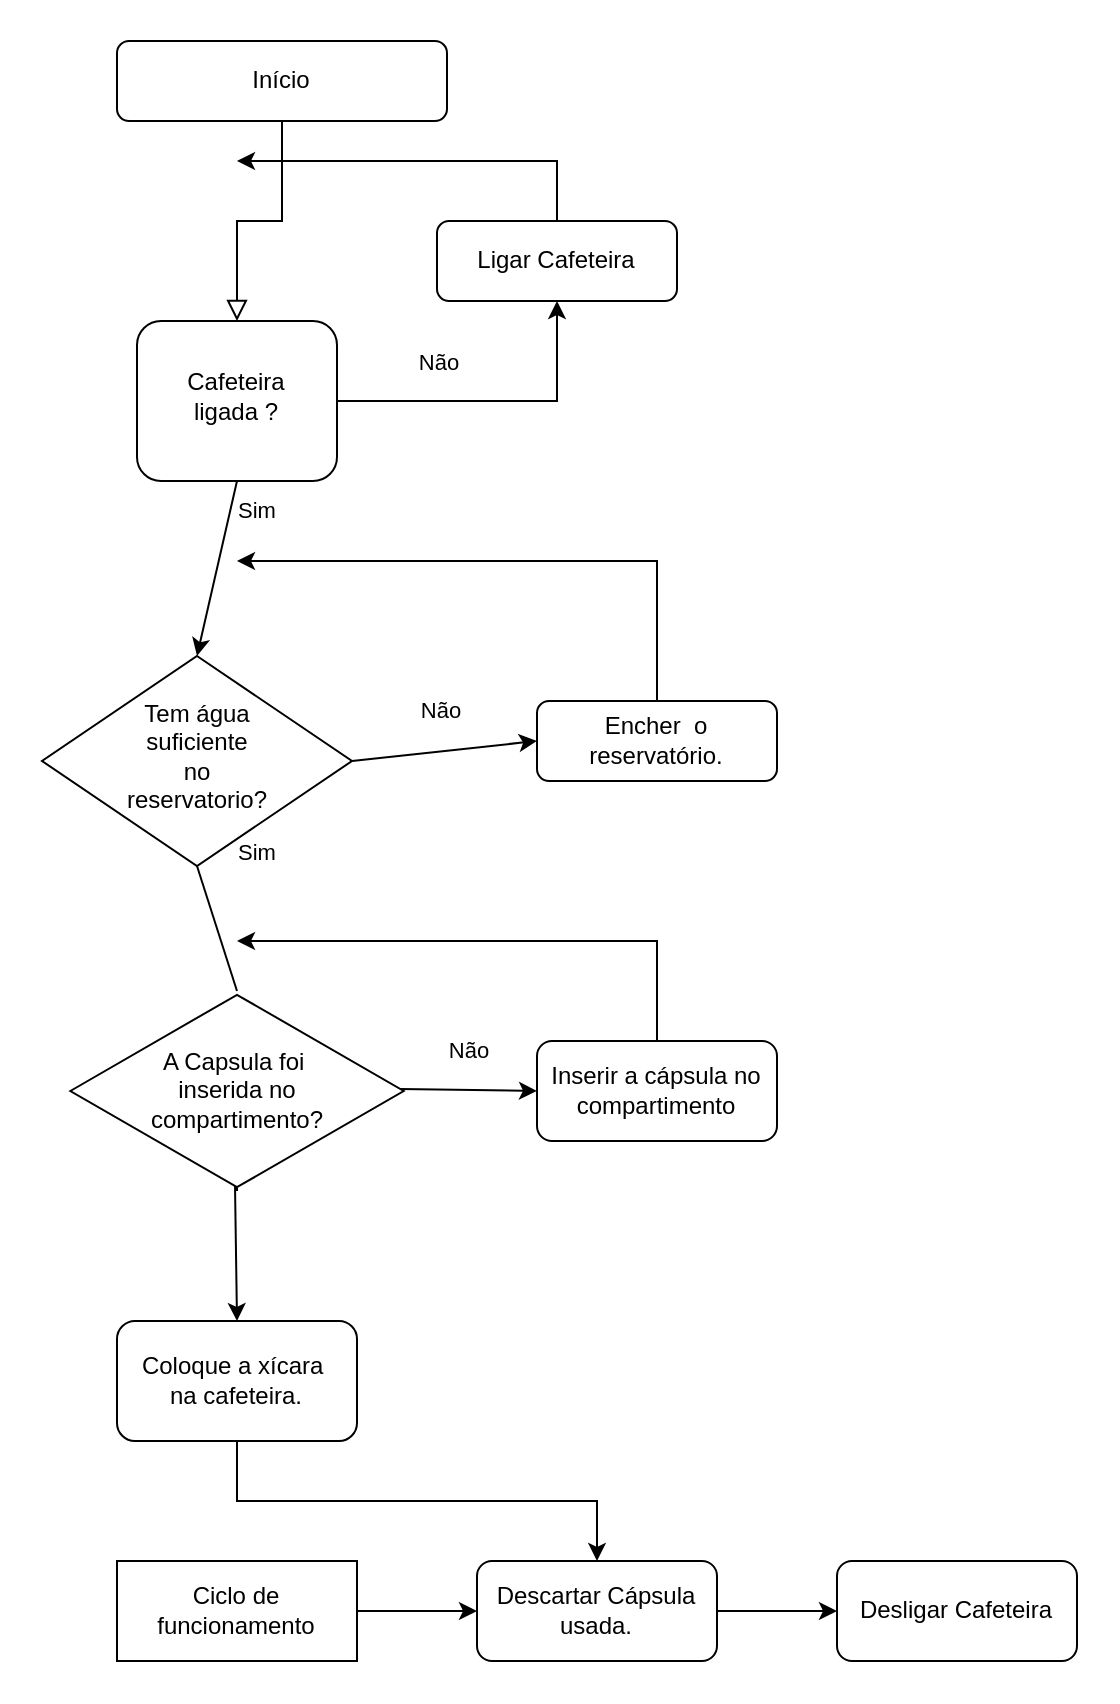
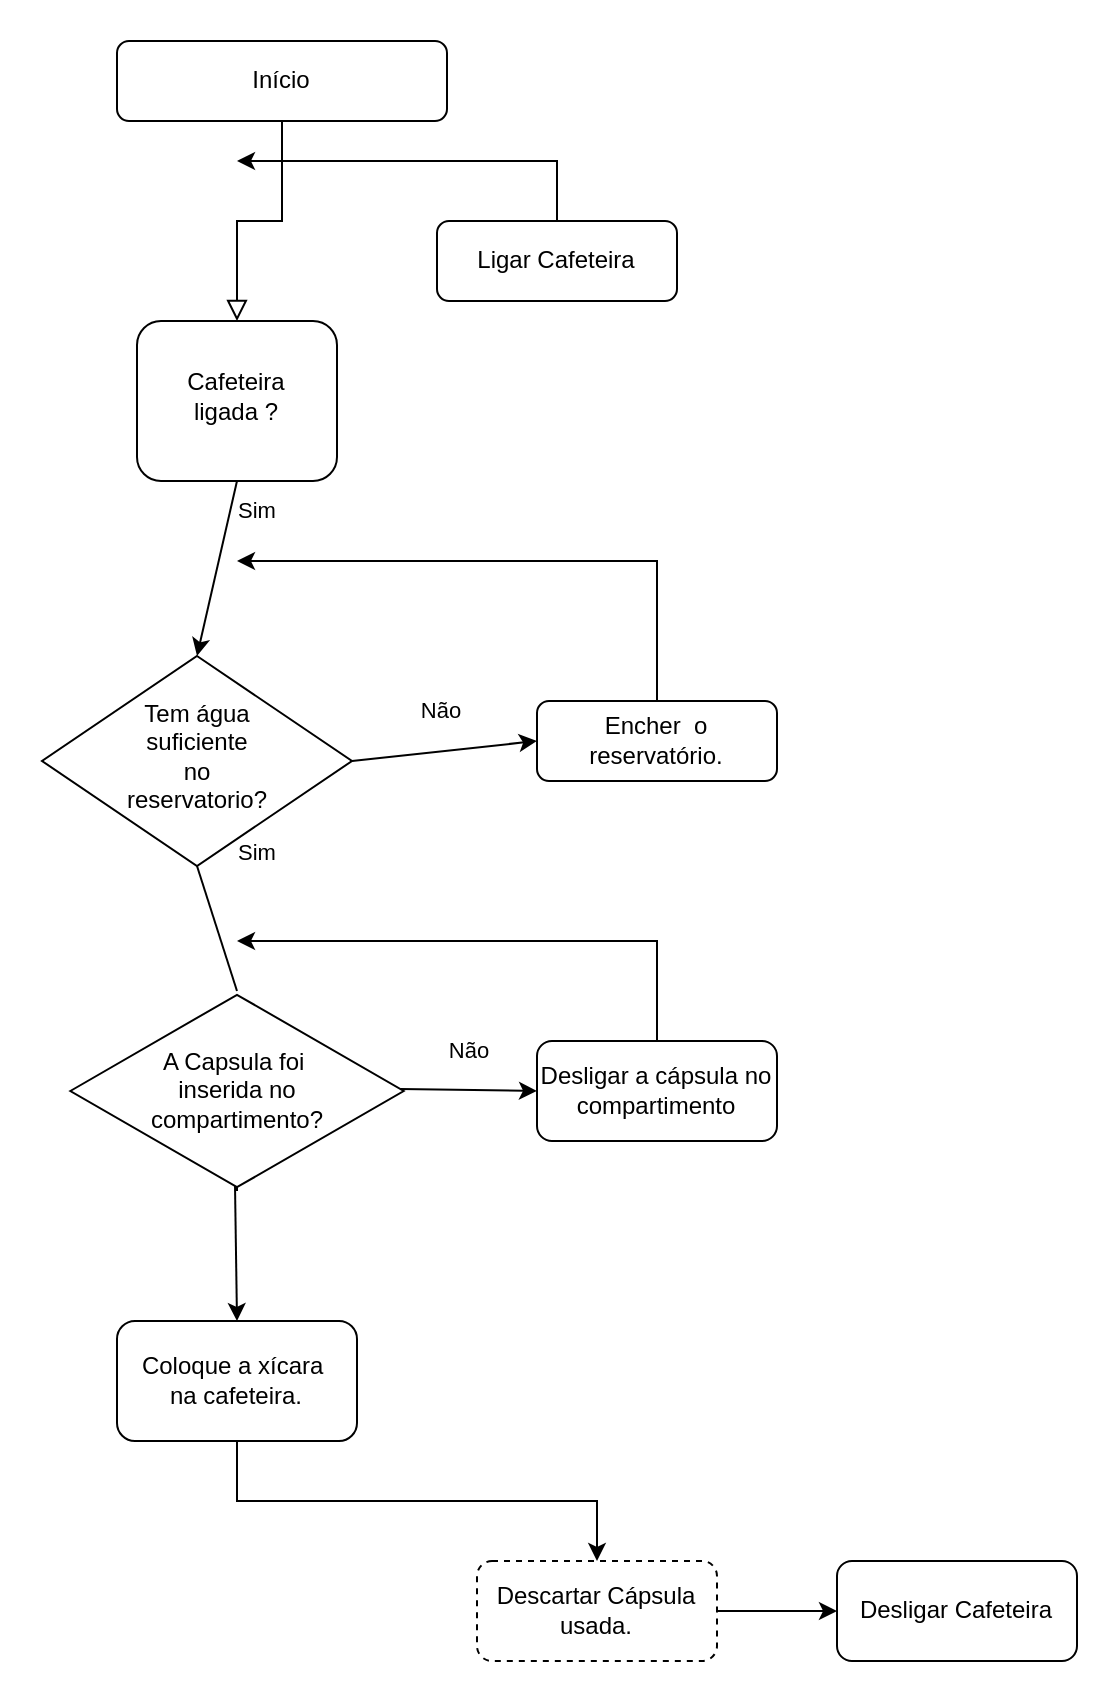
- <mxCell id="9" value="" style="endArrow=classic;html=1;rounded=0;entryX=0.5;entryY=1;entryDx=0;entryDy=0;exitX=1;exitY=0.5;exitDx=0;exitDy=0;" parent="1" source="4" target="5" edge="1"><mxGeometry relative="1" as="geometry"><mxPoint x="168" y="220" as="sourcePoint" /><mxPoint x="268" y="220" as="targetPoint" /><Array as="points"><mxPoint x="278" y="200" /></Array></mxGeometry></mxCell>
- <mxCell id="10" value="Não" style="edgeLabel;resizable=0;html=1;align=center;verticalAlign=middle;" parent="9" connectable="0" vertex="1"><mxGeometry relative="1" as="geometry"><mxPoint x="-30" y="-20" as="offset" /></mxGeometry></mxCell>
- <mxCell id="17" value="Inserir a cápsula no compartimento" style="rounded=1;whiteSpace=wrap;html=1;" parent="1" vertex="1"><mxGeometry x="268" y="520" width="120" height="50" as="geometry" /></mxCell>
+ <mxCell id="17" value="Desligar a cápsula no compartimento" style="rounded=1;whiteSpace=wrap;html=1;" parent="1" vertex="1"><mxGeometry x="268" y="520" width="120" height="50" as="geometry" /></mxCell>
- <mxCell id="22" value="Ciclo de funcionamento" style="rounded=0;whiteSpace=wrap;html=1;" parent="1" vertex="1"><mxGeometry x="58" y="780" width="120" height="50" as="geometry" /></mxCell>
- <mxCell id="21" style="edgeStyle=orthogonalEdgeStyle;rounded=0;orthogonalLoop=1;jettySize=auto;html=1;exitX=1;exitY=0.5;exitDx=0;exitDy=0;entryX=0;entryY=0.5;entryDx=0;entryDy=0;" parent="1" source="22" target="24" edge="1"><mxGeometry relative="1" as="geometry" /></mxCell>
- <mxCell id="24" value="Descartar Cápsula usada." style="rounded=1;whiteSpace=wrap;html=1;" parent="1" vertex="1"><mxGeometry x="238" y="780" width="120" height="50" as="geometry" /></mxCell>
+ <mxCell id="24" value="Descartar Cápsula usada." style="rounded=1;whiteSpace=wrap;html=1;dashed=1;" parent="1" vertex="1"><mxGeometry x="238" y="780" width="120" height="50" as="geometry" /></mxCell>
